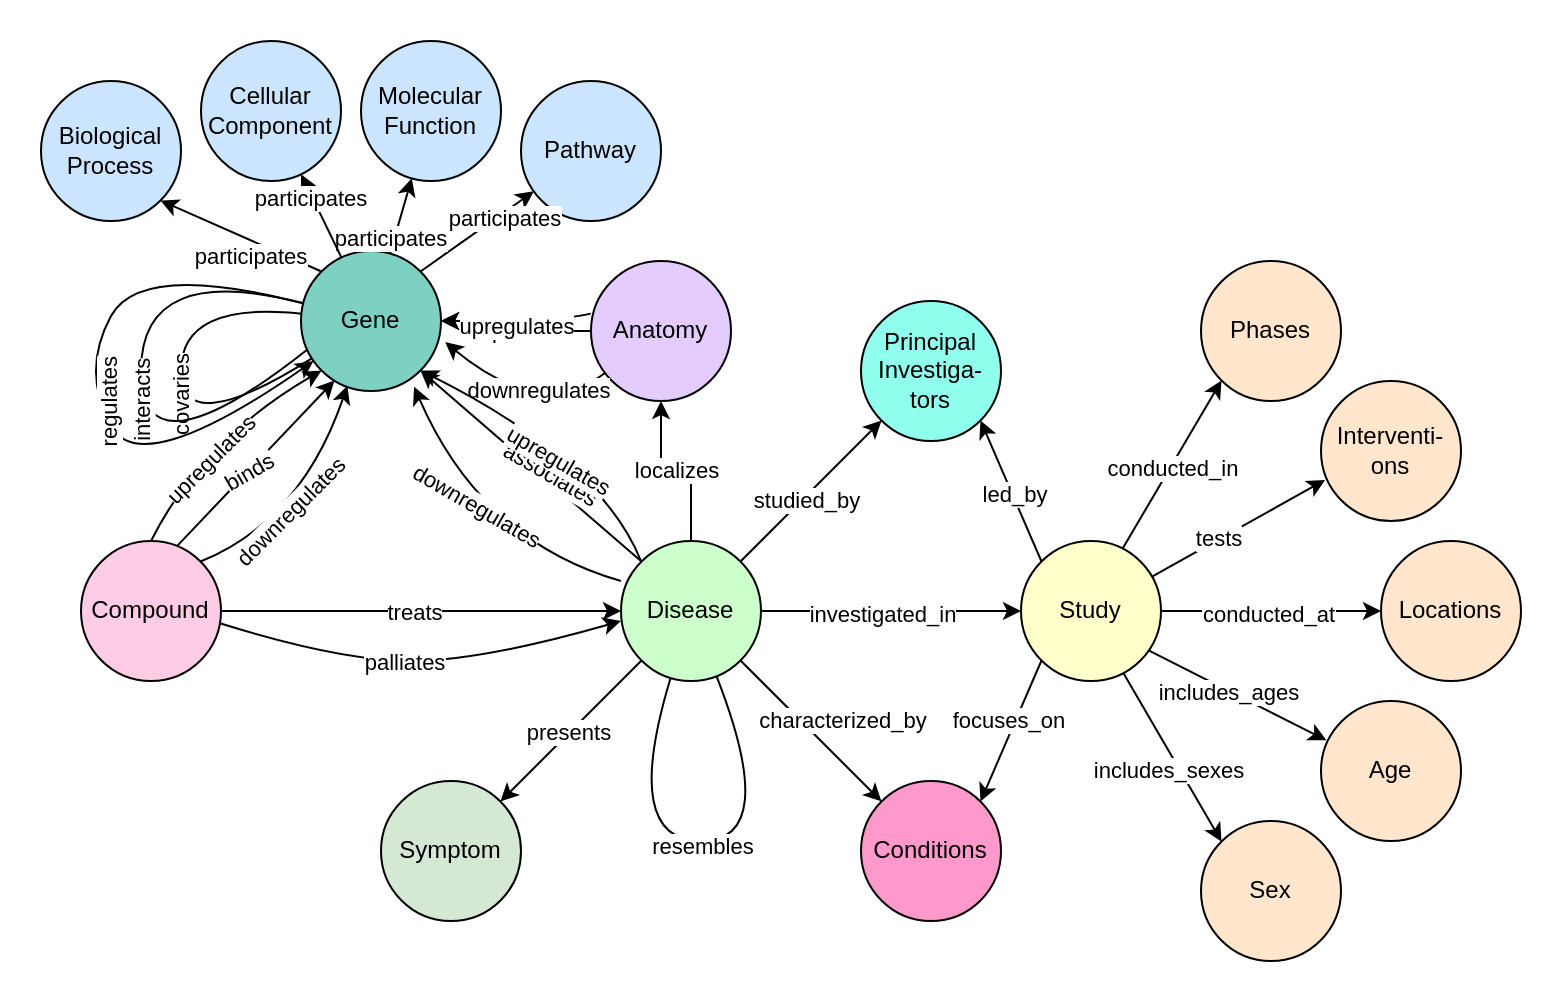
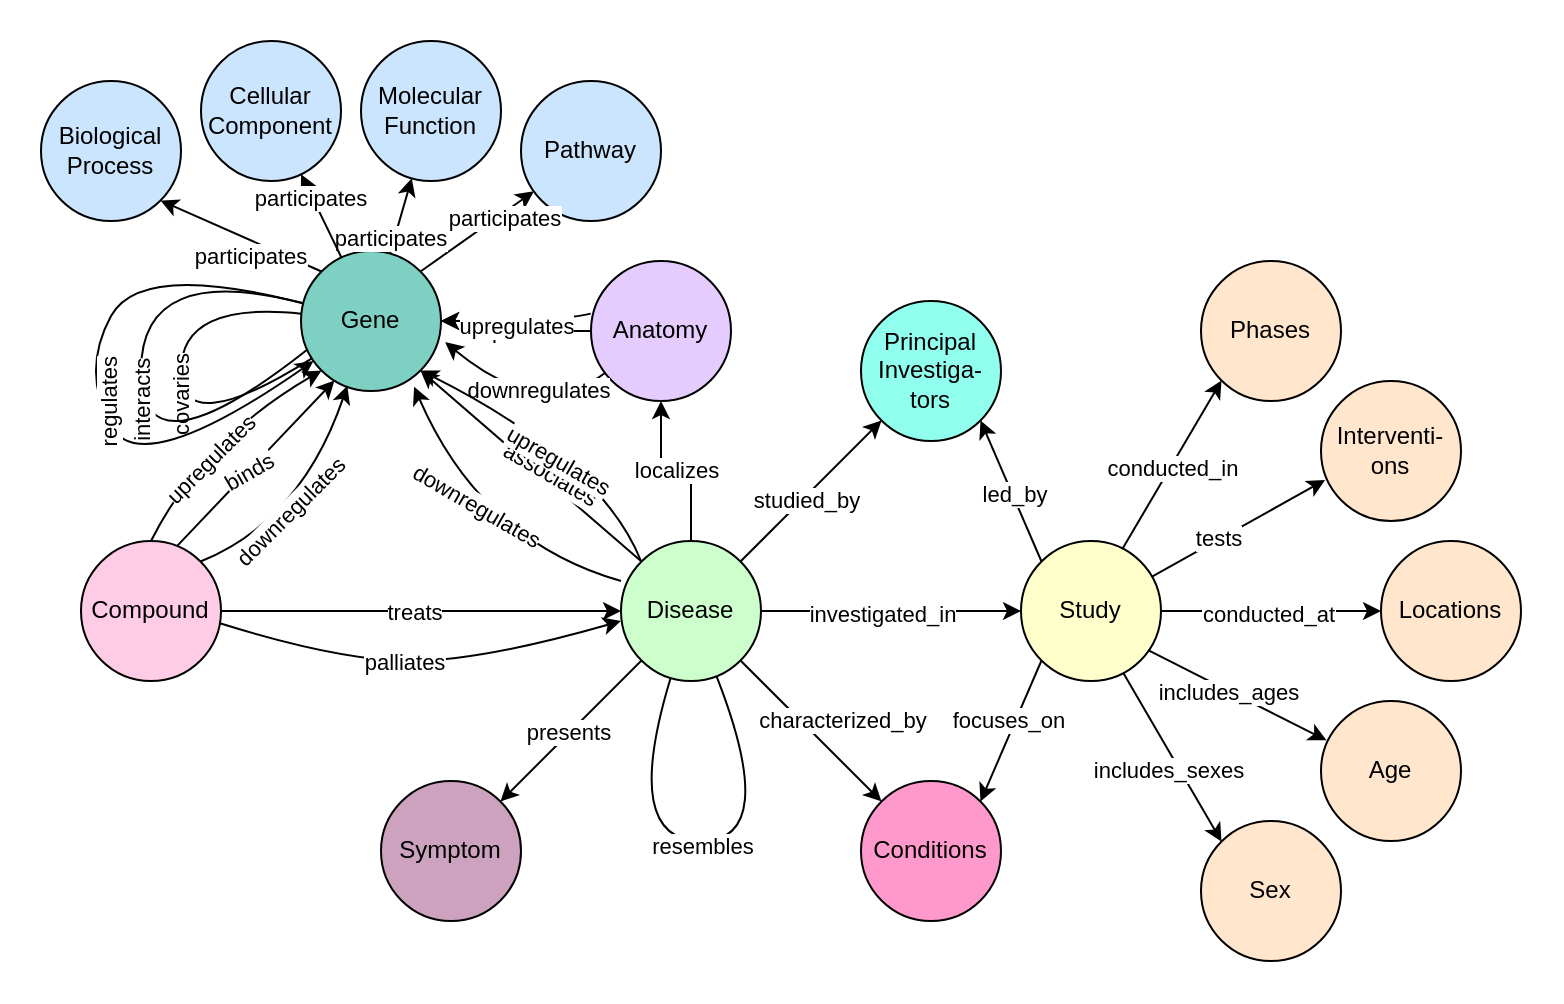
- <mxCell id="43" value="Symptom" style="ellipse;whiteSpace=wrap;html=1;aspect=fixed;fillColor=#d5e8d4;" parent="1" vertex="1"><mxGeometry x="190" y="390" width="70" height="70" as="geometry" /></mxCell>
+ <mxCell id="43" value="Symptom" style="ellipse;whiteSpace=wrap;html=1;aspect=fixed;fillColor=#CDA2BE;" parent="1" vertex="1"><mxGeometry x="190" y="390" width="70" height="70" as="geometry" /></mxCell>
